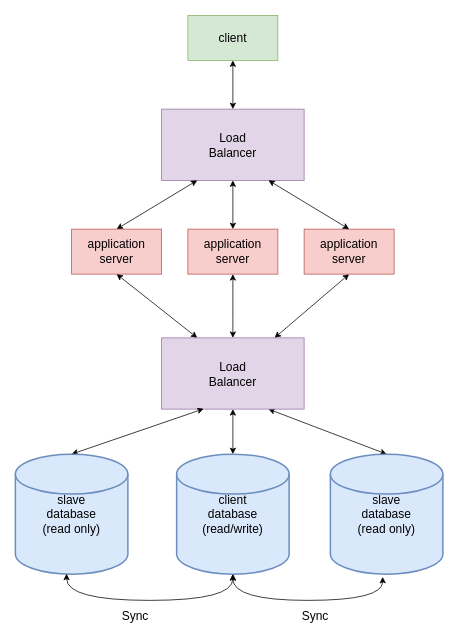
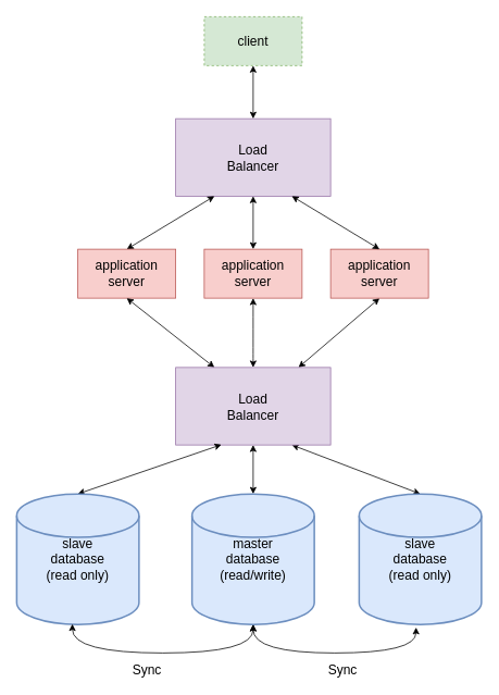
- <mxCell id="2" value="&lt;font style=&quot;font-size: 16px&quot;&gt;client&lt;/font&gt;" style="rounded=0;whiteSpace=wrap;html=1;fillColor=#d5e8d4;strokeColor=#82b366;" vertex="1" parent="1"><mxGeometry x="250" y="20" width="120" height="60" as="geometry" /></mxCell>
+ <mxCell id="2" value="&lt;font style=&quot;font-size: 16px&quot;&gt;client&lt;/font&gt;" style="rounded=0;whiteSpace=wrap;html=1;fillColor=#d5e8d4;strokeColor=#82b366;dashed=1;" vertex="1" parent="1"><mxGeometry x="250" y="20" width="120" height="60" as="geometry" /></mxCell>
- <mxCell id="4" value="&lt;font style=&quot;font-size: 16px&quot;&gt;client&lt;br&gt;database&lt;br&gt;(read/write)&lt;br&gt;&lt;/font&gt;" style="strokeWidth=2;html=1;shape=mxgraph.flowchart.database;whiteSpace=wrap;fillColor=#dae8fc;strokeColor=#6c8ebf;" vertex="1" parent="1"><mxGeometry x="235" y="605" width="150" height="160" as="geometry" /></mxCell>
+ <mxCell id="4" value="&lt;font style=&quot;font-size: 16px&quot;&gt;master&lt;br&gt;database&lt;br&gt;(read/write)&lt;br&gt;&lt;/font&gt;" style="strokeWidth=2;html=1;shape=mxgraph.flowchart.database;whiteSpace=wrap;fillColor=#dae8fc;strokeColor=#6c8ebf;" vertex="1" parent="1"><mxGeometry x="235" y="605" width="150" height="160" as="geometry" /></mxCell>
